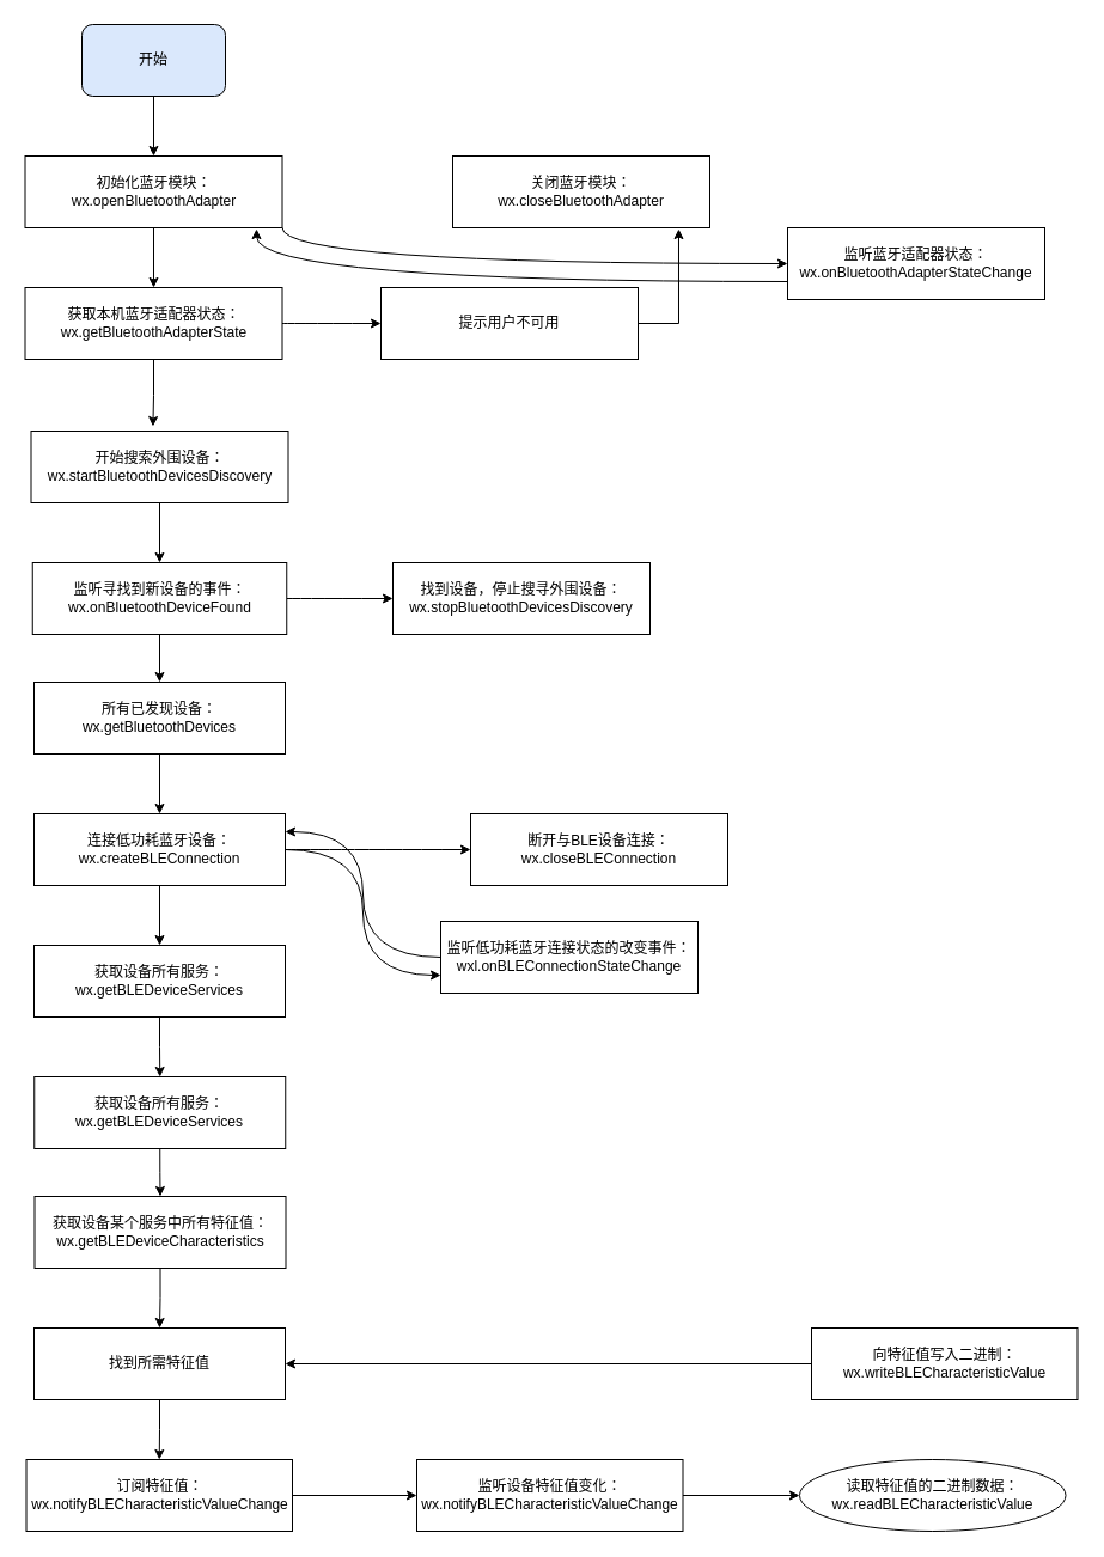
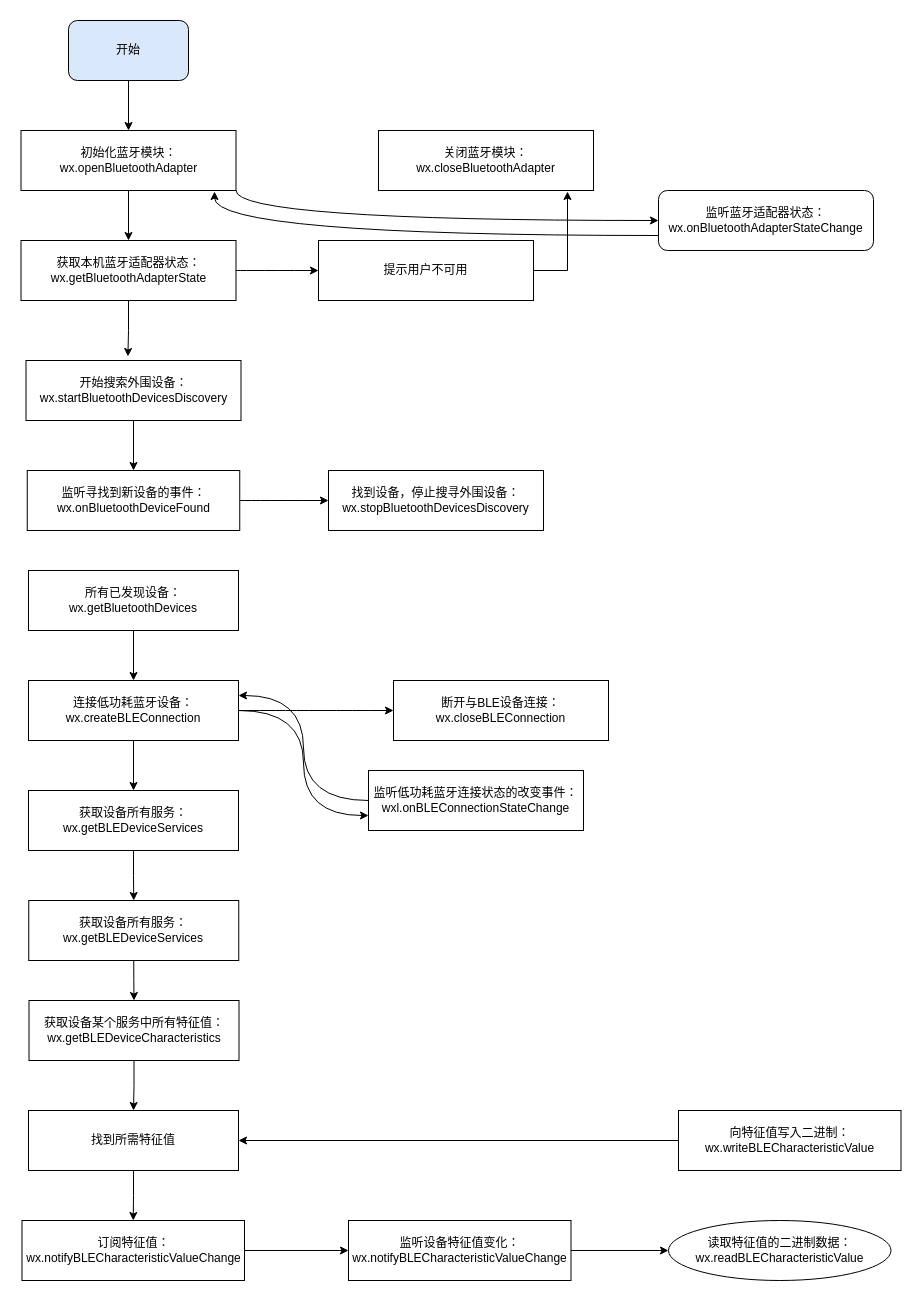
- <mxCell id="40" value="监听蓝牙适配器状态：wx.onBluetoothAdapterStateChange" style="rounded=0;whiteSpace=wrap;html=1;" vertex="1" parent="1"><mxGeometry x="658" y="190" width="215" height="60" as="geometry" /></mxCell>
+ <mxCell id="40" value="监听蓝牙适配器状态：wx.onBluetoothAdapterStateChange" style="whiteSpace=wrap;html=1;rounded=1;" vertex="1" parent="1"><mxGeometry x="658" y="190" width="215" height="60" as="geometry" /></mxCell>
- <mxCell id="12" style="edgeStyle=orthogonalEdgeStyle;rounded=0;orthogonalLoop=1;jettySize=auto;html=1;exitX=0.5;exitY=1;exitDx=0;exitDy=0;" edge="1" parent="1" source="14" target="16"><mxGeometry relative="1" as="geometry" /></mxCell>
